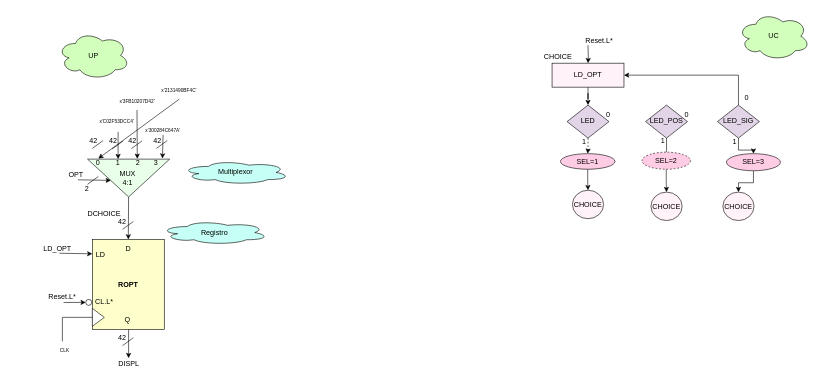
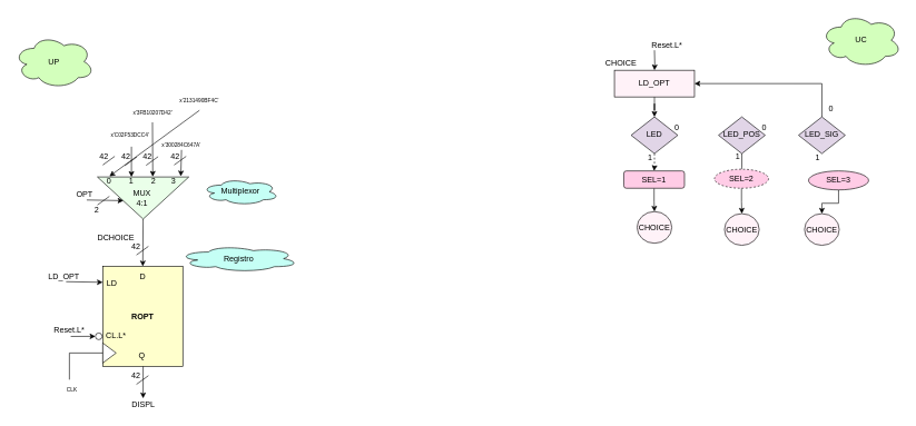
- <mxCell id="2" value="UP" style="ellipse;shape=cloud;whiteSpace=wrap;html=1;fillColor=#D3FFBC;" parent="1" vertex="1"><mxGeometry x="95" y="52" width="120" height="80" as="geometry" /></mxCell>
+ <mxCell id="2" value="UP" style="ellipse;shape=cloud;whiteSpace=wrap;html=1;fillColor=#D3FFBC;" parent="1" vertex="1"><mxGeometry x="20" y="52" width="120" height="80" as="geometry" /></mxCell>
- <mxCell id="60" style="edgeStyle=orthogonalEdgeStyle;rounded=0;orthogonalLoop=1;jettySize=auto;html=1;entryX=0.5;entryY=0;entryDx=0;entryDy=0;" parent="1" source="61" target="68" edge="1"><mxGeometry relative="1" as="geometry" /></mxCell>
- <mxCell id="10" value="SEL=1" style="ellipse;whiteSpace=wrap;html=1;fillColor=#FFCCE6;" parent="1" vertex="1"><mxGeometry x="934" y="255.88" width="91" height="26" as="geometry" /></mxCell>
+ <mxCell id="10" value="SEL=1" style="whiteSpace=wrap;html=1;fillColor=#FFCCE6;rounded=1;" parent="1" vertex="1"><mxGeometry x="934" y="255.88" width="91" height="26" as="geometry" /></mxCell>
- <mxCell id="54" value="Multiplexor" style="ellipse;shape=cloud;whiteSpace=wrap;html=1;fillColor=#C5FFF5;" parent="1" vertex="1"><mxGeometry x="302" y="267.12" width="180" height="40" as="geometry" /></mxCell>
+ <mxCell id="54" value="Multiplexor" style="ellipse;shape=cloud;whiteSpace=wrap;html=1;fillColor=#C5FFF5;" parent="1" vertex="1"><mxGeometry x="302" y="267.12" width="115" height="40" as="geometry" /></mxCell>
